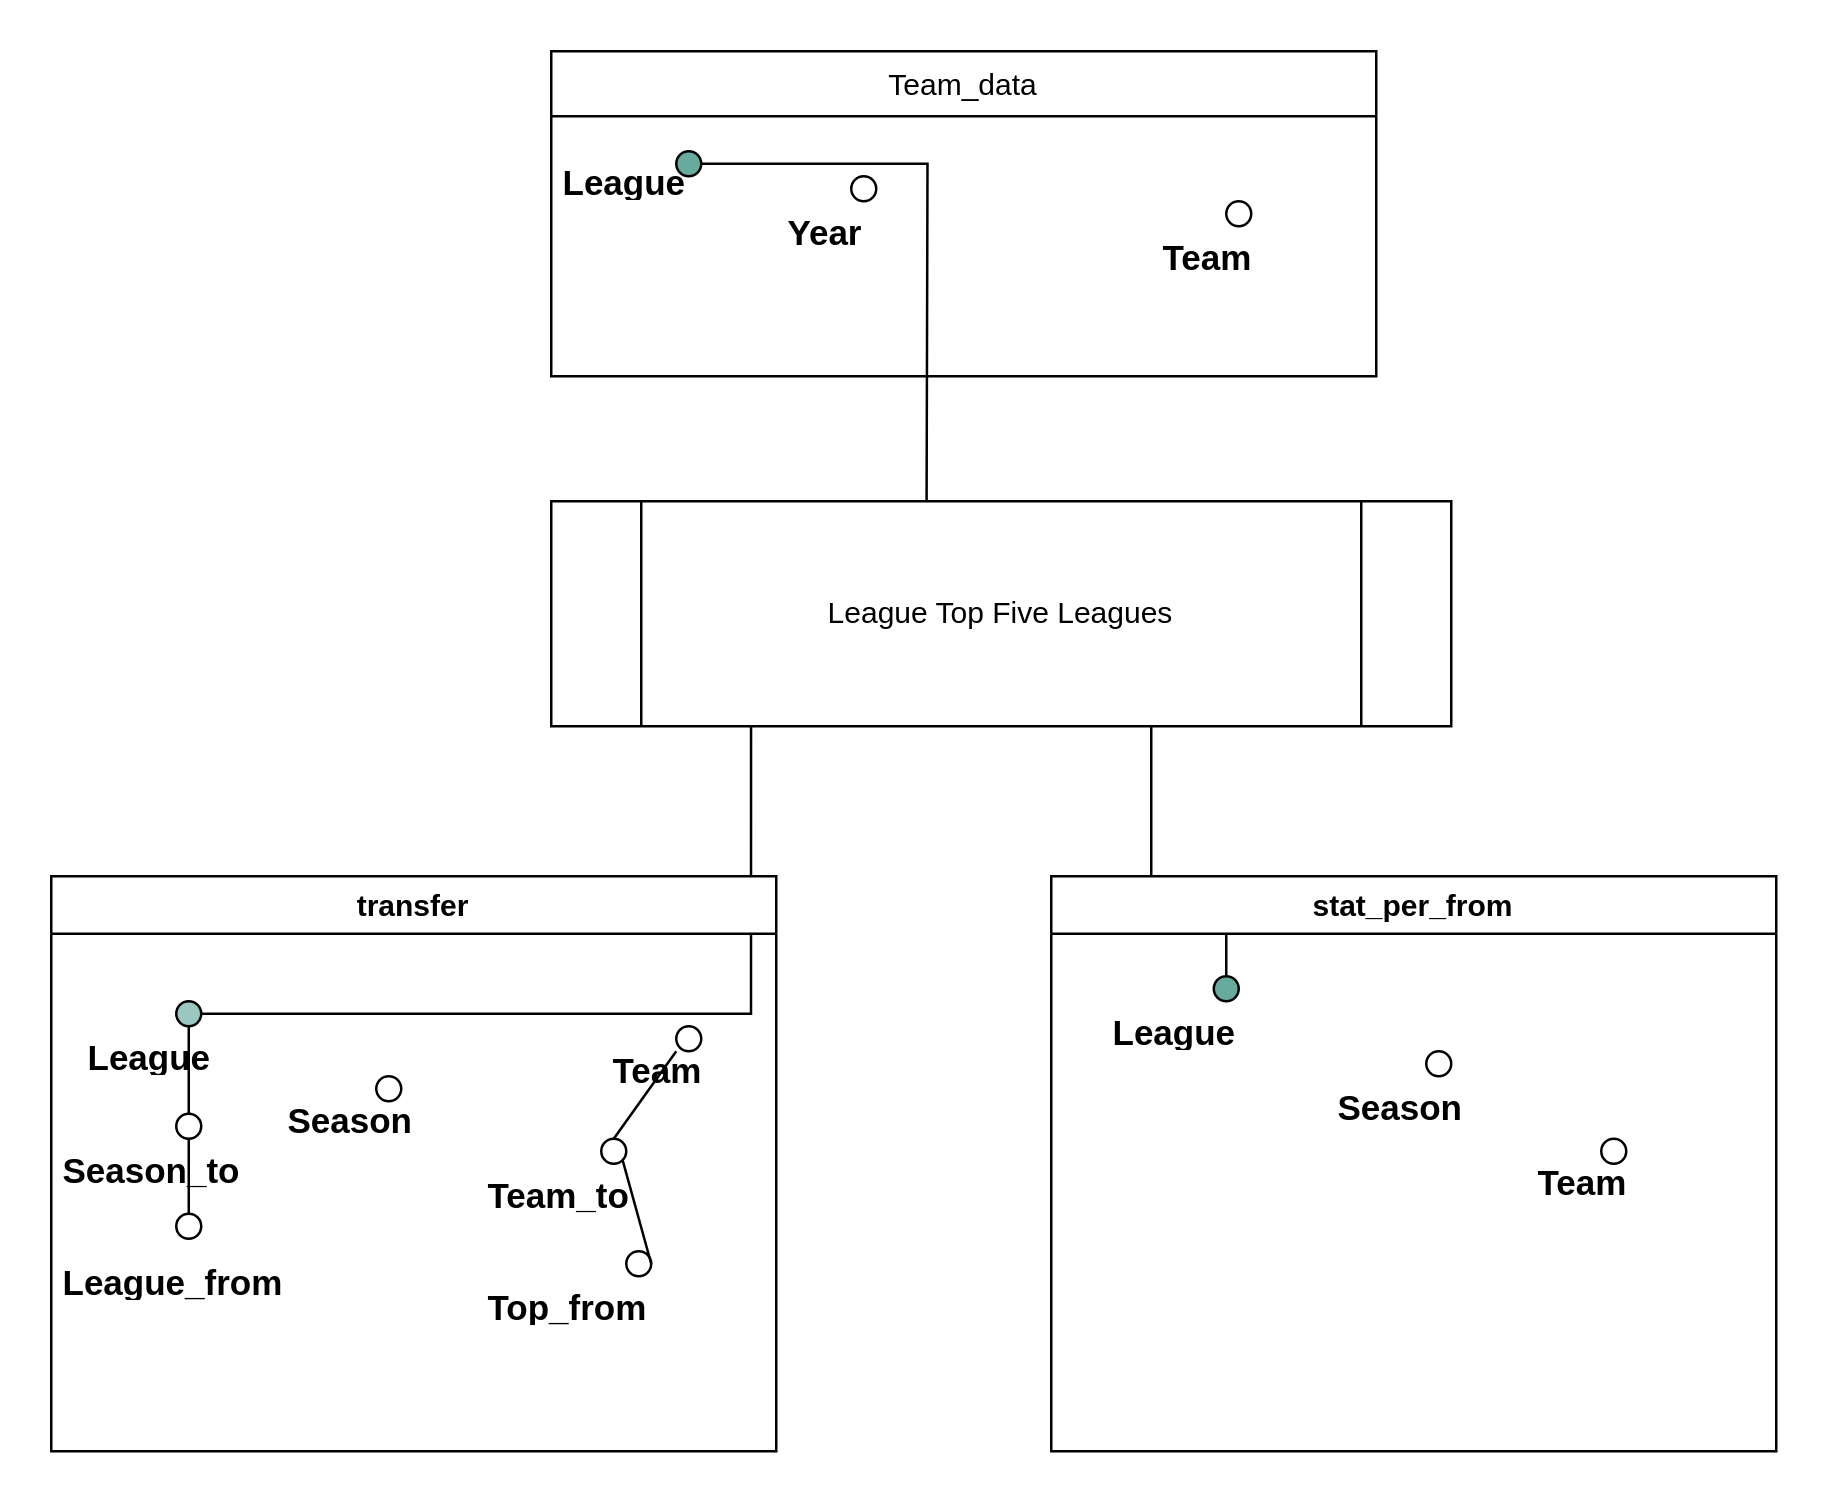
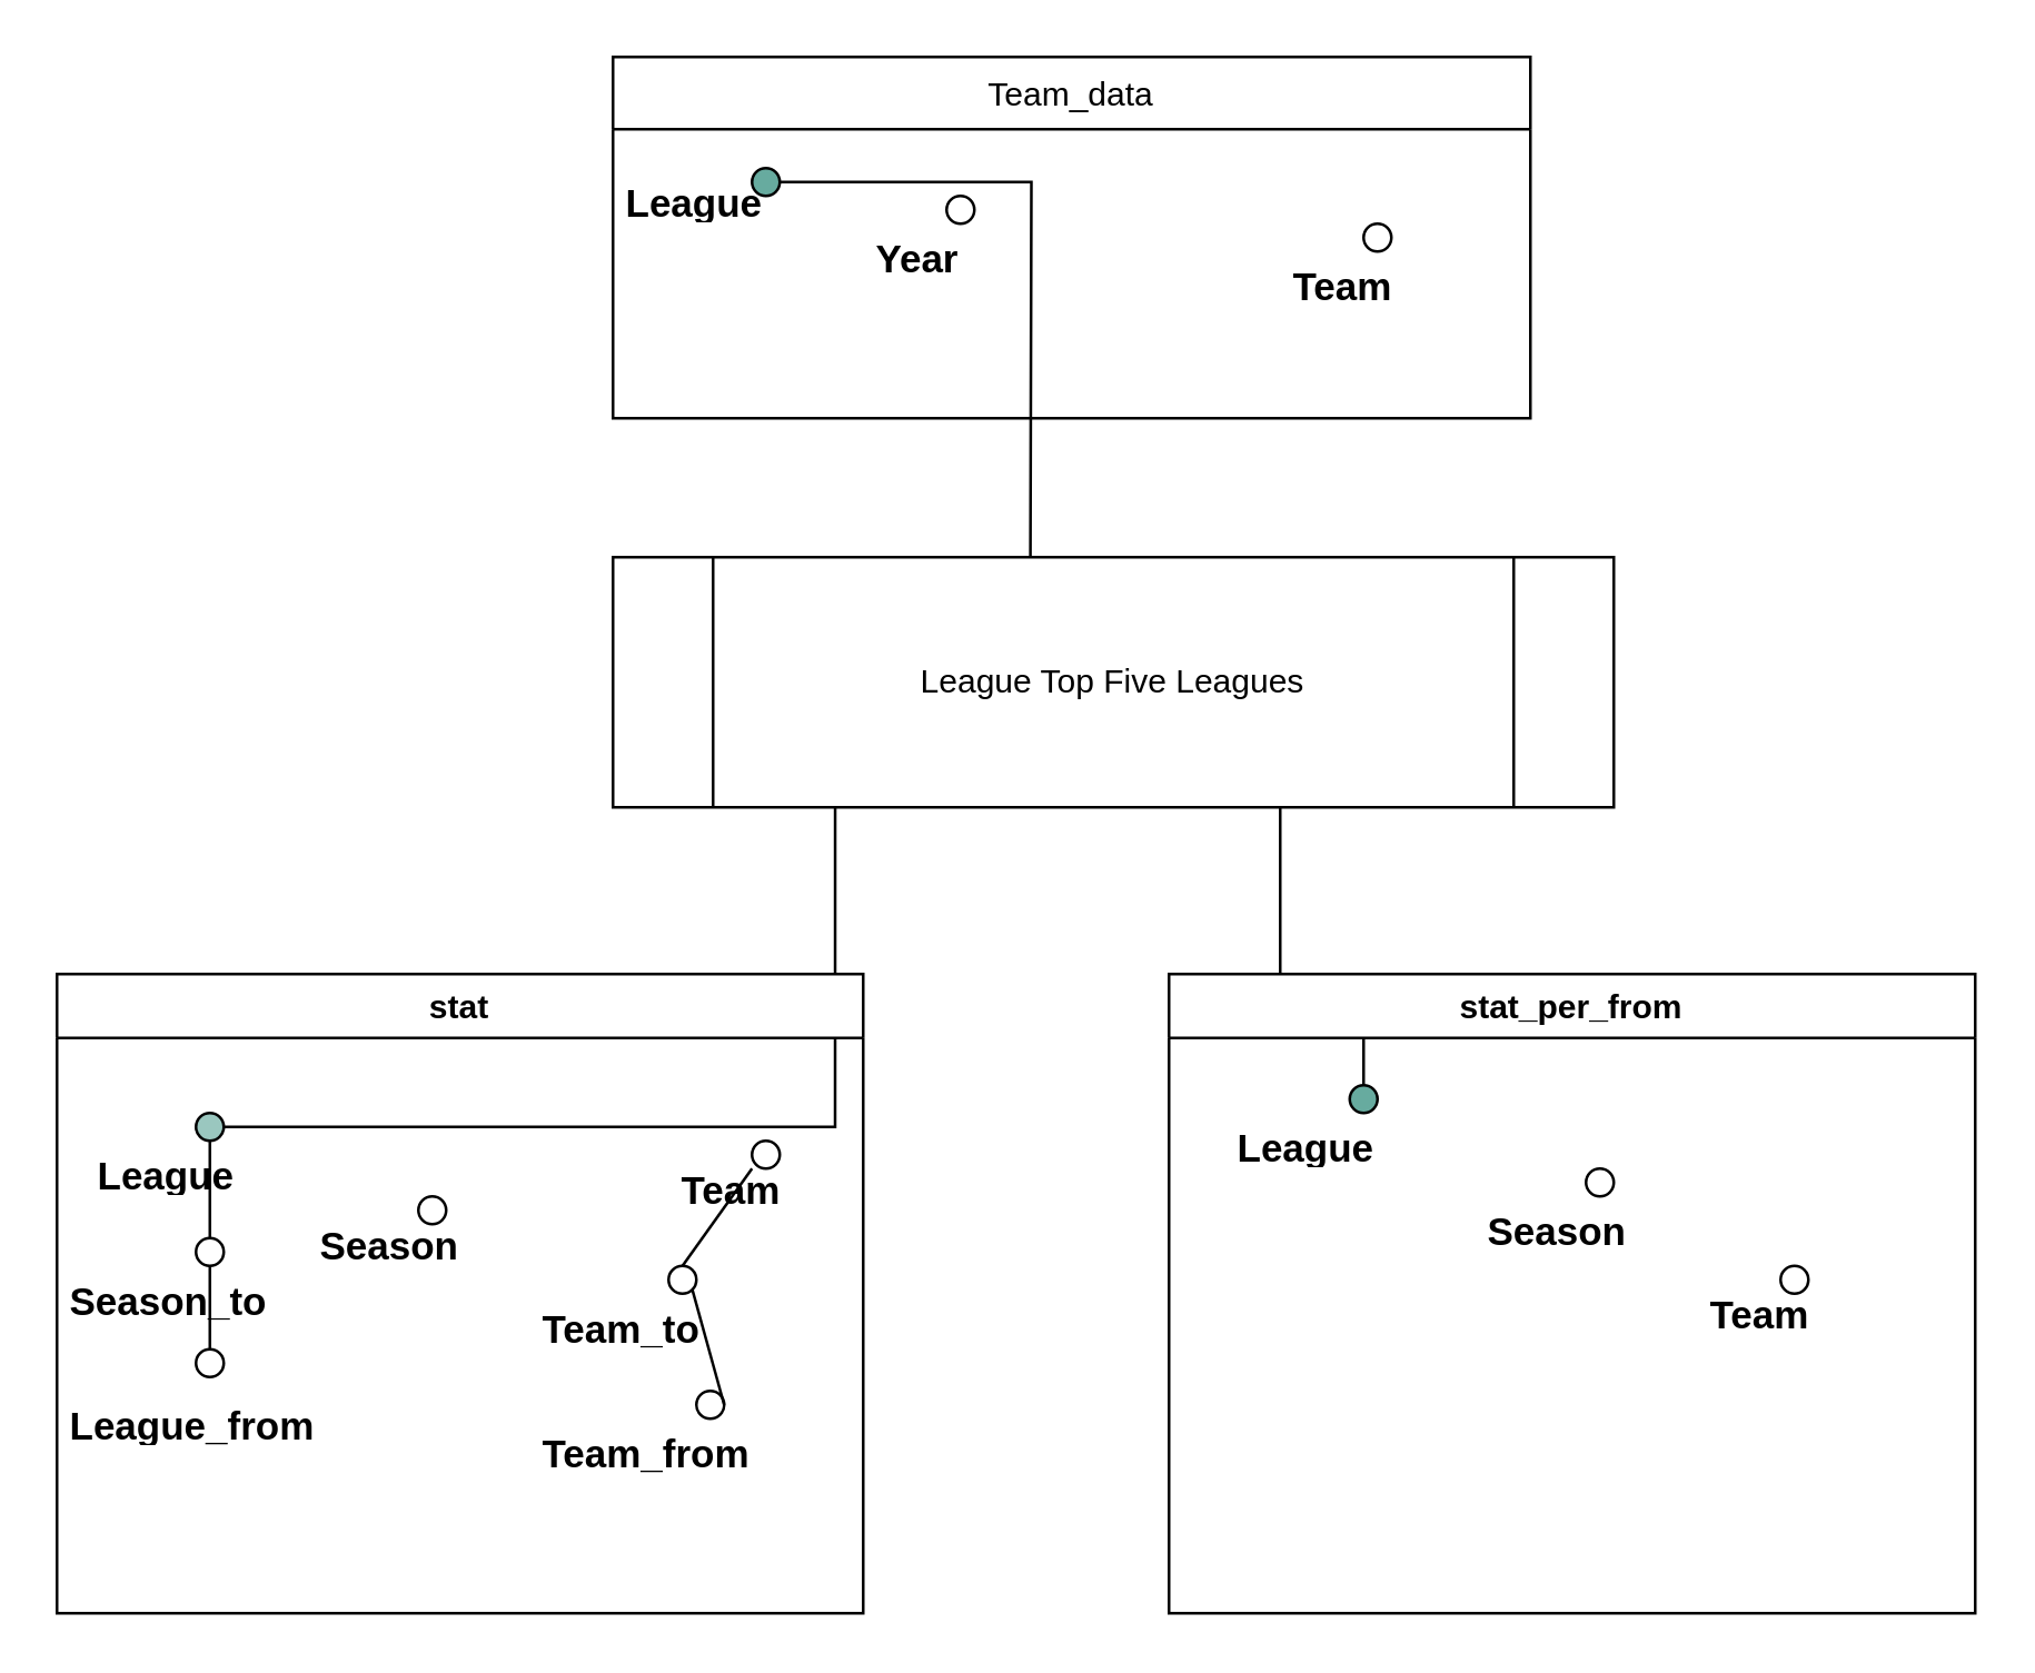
- <mxCell id="18" value="transfer" style="swimlane;" vertex="1" parent="1"><mxGeometry x="20" y="350" width="290" height="230" as="geometry" /></mxCell>
+ <mxCell id="18" value="stat" style="swimlane;" vertex="1" parent="1"><mxGeometry x="20" y="350" width="290" height="230" as="geometry" /></mxCell>
- <mxCell id="20" value="&lt;h1&gt;&lt;font style=&quot;font-size: 14px&quot;&gt;Top_from&lt;/font&gt;&lt;/h1&gt;" style="text;html=1;strokeColor=none;fillColor=none;spacing=5;spacingTop=-20;whiteSpace=wrap;overflow=hidden;rounded=0;" vertex="1" parent="18"><mxGeometry x="170" y="150" width="110" height="30" as="geometry" /></mxCell>
+ <mxCell id="20" value="&lt;h1&gt;&lt;font style=&quot;font-size: 14px&quot;&gt;Team_from&lt;/font&gt;&lt;/h1&gt;" style="text;html=1;strokeColor=none;fillColor=none;spacing=5;spacingTop=-20;whiteSpace=wrap;overflow=hidden;rounded=0;" vertex="1" parent="18"><mxGeometry x="170" y="150" width="110" height="30" as="geometry" /></mxCell>
